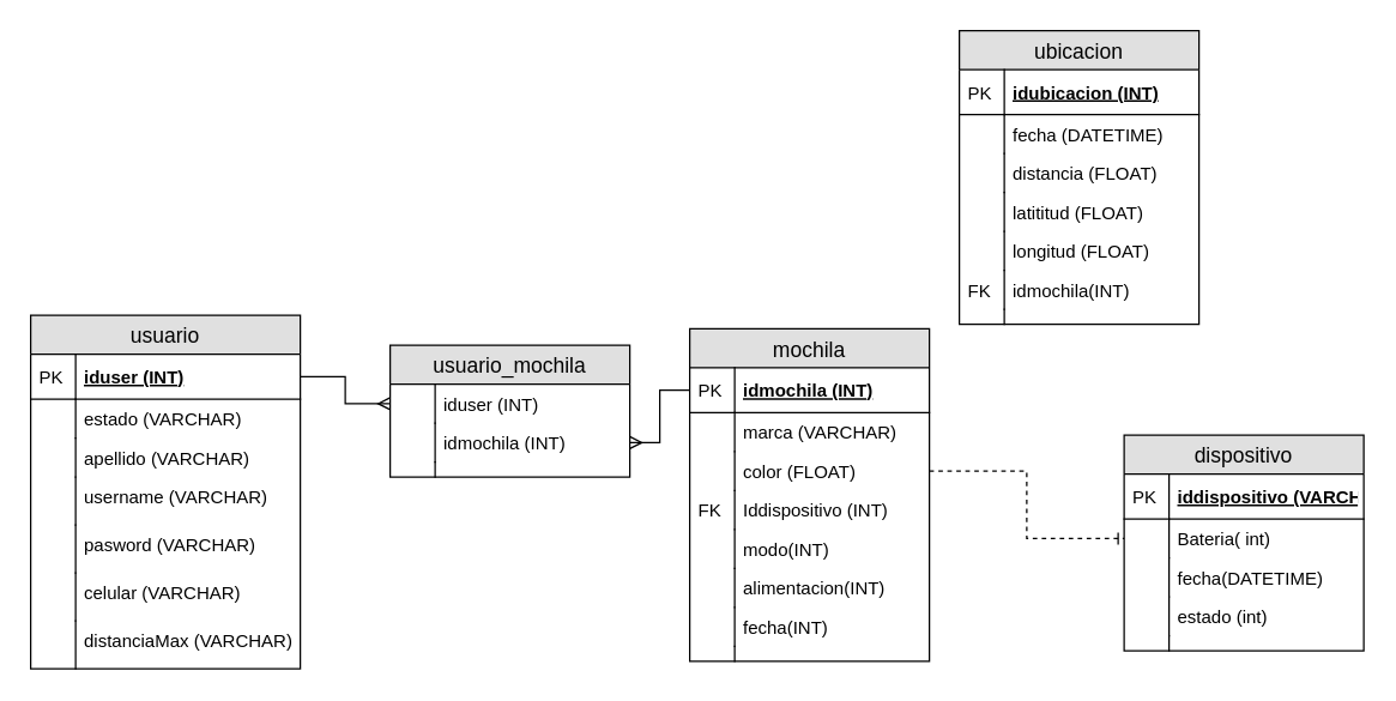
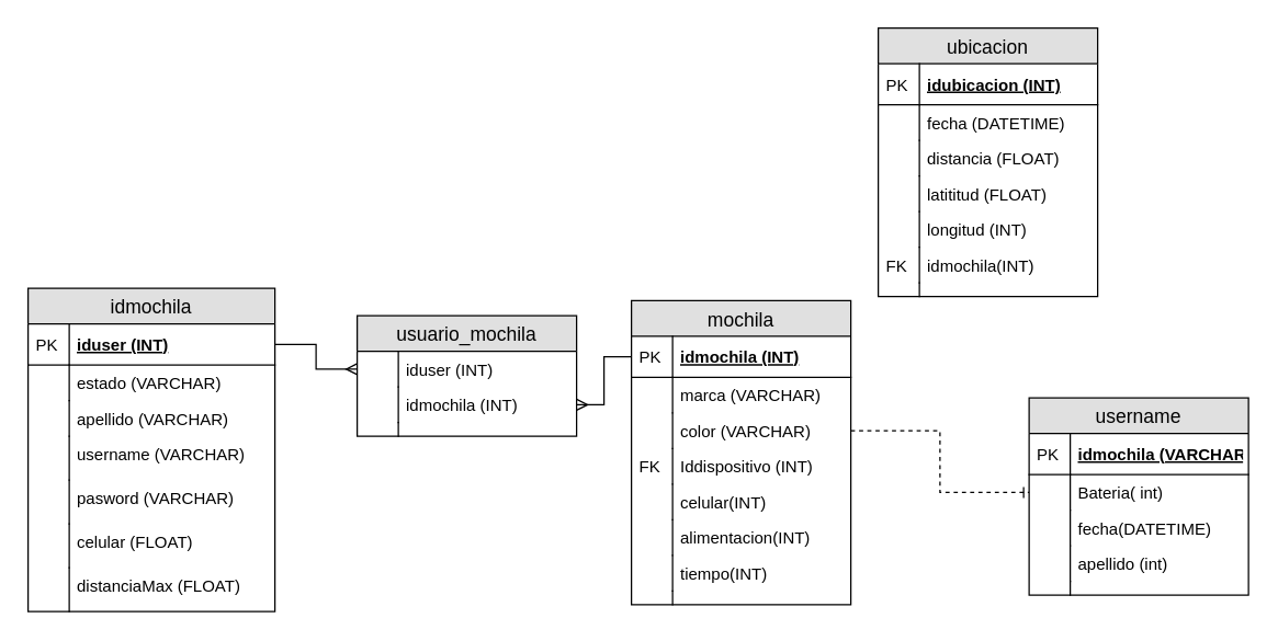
- <mxCell id="43" value="longitud (FLOAT)" style="shape=partialRectangle;top=0;left=0;right=0;bottom=0;align=left;verticalAlign=top;fillColor=none;spacingLeft=34;spacingRight=4;overflow=hidden;rotatable=0;points=[[0,0.5],[1,0.5]];portConstraint=eastwest;dropTarget=0;fontSize=12;" parent="34" vertex="1"><mxGeometry y="134" width="160" height="26" as="geometry" /></mxCell>
+ <mxCell id="43" value="longitud (INT)" style="shape=partialRectangle;top=0;left=0;right=0;bottom=0;align=left;verticalAlign=top;fillColor=none;spacingLeft=34;spacingRight=4;overflow=hidden;rotatable=0;points=[[0,0.5],[1,0.5]];portConstraint=eastwest;dropTarget=0;fontSize=12;" parent="34" vertex="1"><mxGeometry y="134" width="160" height="26" as="geometry" /></mxCell>
- <mxCell id="2" value="usuario" style="swimlane;fontStyle=0;childLayout=stackLayout;horizontal=1;startSize=26;fillColor=#e0e0e0;horizontalStack=0;resizeParent=1;resizeParentMax=0;resizeLast=0;collapsible=1;marginBottom=0;swimlaneFillColor=#ffffff;align=center;fontSize=14;" parent="1" vertex="1"><mxGeometry x="20" y="210" width="180" height="236" as="geometry" /></mxCell>
+ <mxCell id="2" value="idmochila" style="swimlane;fontStyle=0;childLayout=stackLayout;horizontal=1;startSize=26;fillColor=#e0e0e0;horizontalStack=0;resizeParent=1;resizeParentMax=0;resizeLast=0;collapsible=1;marginBottom=0;swimlaneFillColor=#ffffff;align=center;fontSize=14;" parent="1" vertex="1"><mxGeometry x="20" y="210" width="180" height="236" as="geometry" /></mxCell>
- <mxCell id="49" value="dispositivo" style="swimlane;fontStyle=0;childLayout=stackLayout;horizontal=1;startSize=26;fillColor=#e0e0e0;horizontalStack=0;resizeParent=1;resizeParentMax=0;resizeLast=0;collapsible=1;marginBottom=0;swimlaneFillColor=#ffffff;align=center;fontSize=14;" parent="1" vertex="1"><mxGeometry x="750" y="290" width="160" height="144" as="geometry" /></mxCell>
+ <mxCell id="49" value="username" style="swimlane;fontStyle=0;childLayout=stackLayout;horizontal=1;startSize=26;fillColor=#e0e0e0;horizontalStack=0;resizeParent=1;resizeParentMax=0;resizeLast=0;collapsible=1;marginBottom=0;swimlaneFillColor=#ffffff;align=center;fontSize=14;" parent="1" vertex="1"><mxGeometry x="750" y="290" width="160" height="144" as="geometry" /></mxCell>
- <mxCell id="22" value="color (FLOAT)" style="shape=partialRectangle;top=0;left=0;right=0;bottom=0;align=left;verticalAlign=top;fillColor=none;spacingLeft=34;spacingRight=4;overflow=hidden;rotatable=0;points=[[0,0.5],[1,0.5]];portConstraint=eastwest;dropTarget=0;fontSize=12;" parent="17" vertex="1"><mxGeometry y="82" width="160" height="26" as="geometry" /></mxCell>
+ <mxCell id="22" value="color (VARCHAR)" style="shape=partialRectangle;top=0;left=0;right=0;bottom=0;align=left;verticalAlign=top;fillColor=none;spacingLeft=34;spacingRight=4;overflow=hidden;rotatable=0;points=[[0,0.5],[1,0.5]];portConstraint=eastwest;dropTarget=0;fontSize=12;" parent="17" vertex="1"><mxGeometry y="82" width="160" height="26" as="geometry" /></mxCell>
- <mxCell id="50" value="iddispositivo (VARCHAR)" style="shape=partialRectangle;top=0;left=0;right=0;bottom=1;align=left;verticalAlign=middle;fillColor=none;spacingLeft=34;spacingRight=4;overflow=hidden;rotatable=0;points=[[0,0.5],[1,0.5]];portConstraint=eastwest;dropTarget=0;fontStyle=5;fontSize=12;" parent="49" vertex="1"><mxGeometry y="26" width="160" height="30" as="geometry" /></mxCell>
+ <mxCell id="50" value="idmochila (VARCHAR)" style="shape=partialRectangle;top=0;left=0;right=0;bottom=1;align=left;verticalAlign=middle;fillColor=none;spacingLeft=34;spacingRight=4;overflow=hidden;rotatable=0;points=[[0,0.5],[1,0.5]];portConstraint=eastwest;dropTarget=0;fontStyle=5;fontSize=12;" parent="49" vertex="1"><mxGeometry y="26" width="160" height="30" as="geometry" /></mxCell>
- <mxCell id="26" value="modo(INT)" style="shape=partialRectangle;top=0;left=0;right=0;bottom=0;align=left;verticalAlign=top;fillColor=none;spacingLeft=34;spacingRight=4;overflow=hidden;rotatable=0;points=[[0,0.5],[1,0.5]];portConstraint=eastwest;dropTarget=0;fontSize=12;" vertex="1" parent="17"><mxGeometry y="134" width="160" height="26" as="geometry" /></mxCell>
+ <mxCell id="26" value="celular(INT)" style="shape=partialRectangle;top=0;left=0;right=0;bottom=0;align=left;verticalAlign=top;fillColor=none;spacingLeft=34;spacingRight=4;overflow=hidden;rotatable=0;points=[[0,0.5],[1,0.5]];portConstraint=eastwest;dropTarget=0;fontSize=12;" vertex="1" parent="17"><mxGeometry y="134" width="160" height="26" as="geometry" /></mxCell>
- <mxCell id="13" value="celular (VARCHAR)" style="shape=partialRectangle;top=0;left=0;right=0;bottom=0;align=left;verticalAlign=top;fillColor=none;spacingLeft=34;spacingRight=4;overflow=hidden;rotatable=0;points=[[0,0.5],[1,0.5]];portConstraint=eastwest;dropTarget=0;fontSize=12;" parent="2" vertex="1"><mxGeometry y="172" width="180" height="32" as="geometry" /></mxCell>
+ <mxCell id="13" value="celular (FLOAT)" style="shape=partialRectangle;top=0;left=0;right=0;bottom=0;align=left;verticalAlign=top;fillColor=none;spacingLeft=34;spacingRight=4;overflow=hidden;rotatable=0;points=[[0,0.5],[1,0.5]];portConstraint=eastwest;dropTarget=0;fontSize=12;" parent="2" vertex="1"><mxGeometry y="172" width="180" height="32" as="geometry" /></mxCell>
- <mxCell id="56" value="estado (int)" style="shape=partialRectangle;top=0;left=0;right=0;bottom=0;align=left;verticalAlign=top;fillColor=none;spacingLeft=34;spacingRight=4;overflow=hidden;rotatable=0;points=[[0,0.5],[1,0.5]];portConstraint=eastwest;dropTarget=0;fontSize=12;" vertex="1" parent="49"><mxGeometry y="108" width="160" height="26" as="geometry" /></mxCell>
+ <mxCell id="56" value="apellido (int)" style="shape=partialRectangle;top=0;left=0;right=0;bottom=0;align=left;verticalAlign=top;fillColor=none;spacingLeft=34;spacingRight=4;overflow=hidden;rotatable=0;points=[[0,0.5],[1,0.5]];portConstraint=eastwest;dropTarget=0;fontSize=12;" vertex="1" parent="49"><mxGeometry y="108" width="160" height="26" as="geometry" /></mxCell>
- <mxCell id="30" value="fecha(INT)" style="shape=partialRectangle;top=0;left=0;right=0;bottom=0;align=left;verticalAlign=top;fillColor=none;spacingLeft=34;spacingRight=4;overflow=hidden;rotatable=0;points=[[0,0.5],[1,0.5]];portConstraint=eastwest;dropTarget=0;fontSize=12;" vertex="1" parent="17"><mxGeometry y="186" width="160" height="26" as="geometry" /></mxCell>
+ <mxCell id="30" value="tiempo(INT)" style="shape=partialRectangle;top=0;left=0;right=0;bottom=0;align=left;verticalAlign=top;fillColor=none;spacingLeft=34;spacingRight=4;overflow=hidden;rotatable=0;points=[[0,0.5],[1,0.5]];portConstraint=eastwest;dropTarget=0;fontSize=12;" vertex="1" parent="17"><mxGeometry y="186" width="160" height="26" as="geometry" /></mxCell>
- <mxCell id="15" value="distanciaMax (VARCHAR)" style="shape=partialRectangle;top=0;left=0;right=0;bottom=0;align=left;verticalAlign=top;fillColor=none;spacingLeft=34;spacingRight=4;overflow=hidden;rotatable=0;points=[[0,0.5],[1,0.5]];portConstraint=eastwest;dropTarget=0;fontSize=12;" vertex="1" parent="2"><mxGeometry y="204" width="180" height="32" as="geometry" /></mxCell>
+ <mxCell id="15" value="distanciaMax (FLOAT)" style="shape=partialRectangle;top=0;left=0;right=0;bottom=0;align=left;verticalAlign=top;fillColor=none;spacingLeft=34;spacingRight=4;overflow=hidden;rotatable=0;points=[[0,0.5],[1,0.5]];portConstraint=eastwest;dropTarget=0;fontSize=12;" vertex="1" parent="2"><mxGeometry y="204" width="180" height="32" as="geometry" /></mxCell>
